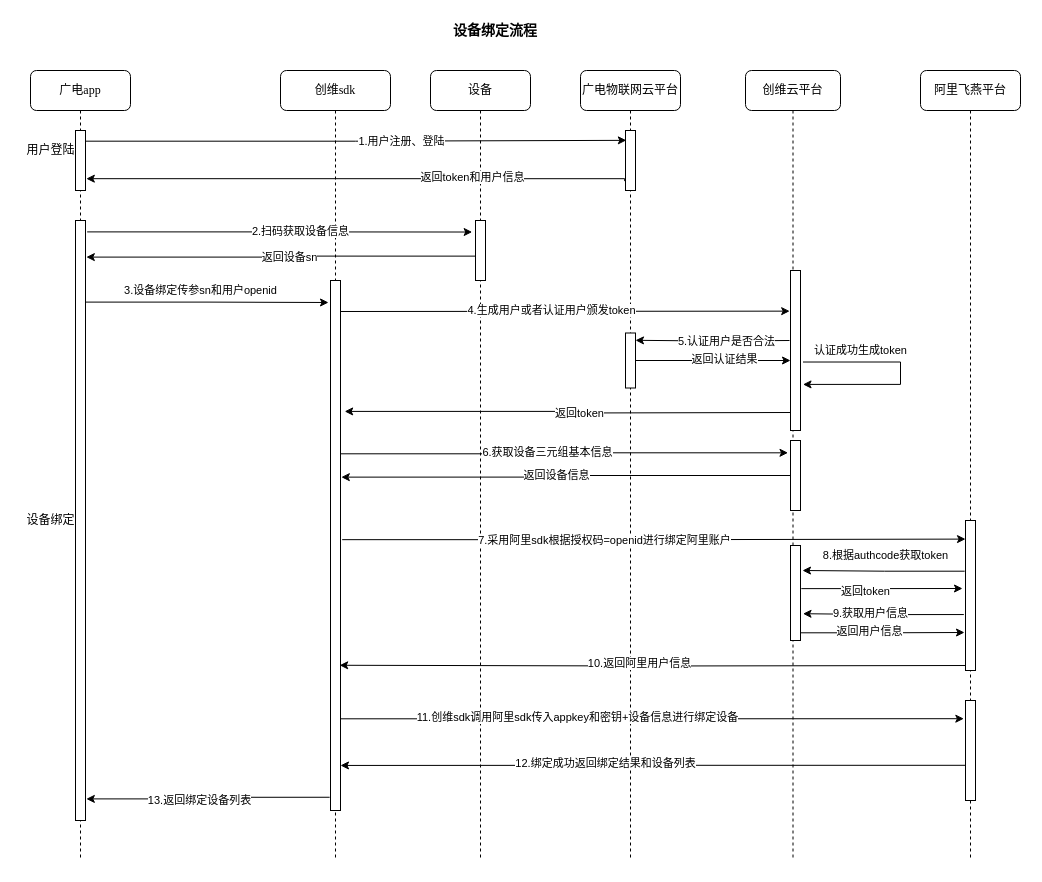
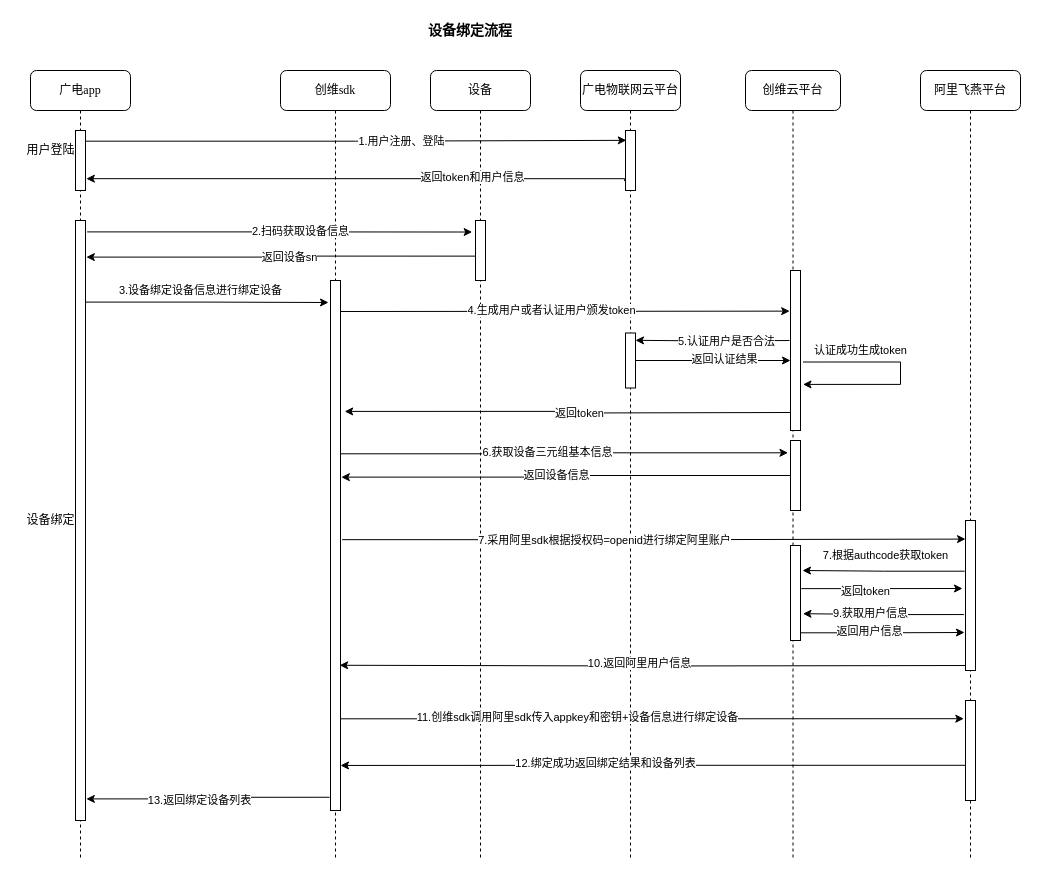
- <mxCell id="63" value="&lt;b&gt;&lt;font style=&quot;font-size: 14px&quot;&gt;设备绑定流程&lt;/font&gt;&lt;/b&gt;" style="text;html=1;strokeColor=none;fillColor=none;align=center;verticalAlign=middle;whiteSpace=wrap;rounded=0;" vertex="1" parent="1"><mxGeometry x="440" y="20" width="110" height="20" as="geometry" /></mxCell>
+ <mxCell id="63" value="&lt;b&gt;&lt;font style=&quot;font-size: 14px&quot;&gt;设备绑定流程&lt;/font&gt;&lt;/b&gt;" style="text;html=1;strokeColor=none;fillColor=none;align=center;verticalAlign=middle;whiteSpace=wrap;rounded=0;" vertex="1" parent="1"><mxGeometry x="415" y="20" width="110" height="20" as="geometry" /></mxCell>
- <mxCell id="43" value="&lt;span style=&quot;font-size: 11px ; background-color: rgb(255 , 255 , 255)&quot;&gt;3.设备绑定&lt;/span&gt;&lt;span style=&quot;font-size: 11px ; background-color: rgb(255 , 255 , 255)&quot;&gt;传参sn和用户openid&lt;/span&gt;" style="text;html=1;align=center;verticalAlign=middle;resizable=0;points=[];autosize=1;strokeColor=none;" vertex="1" parent="1"><mxGeometry x="110" y="280" width="180" height="20" as="geometry" /></mxCell>
+ <mxCell id="43" value="&lt;span style=&quot;font-size: 11px ; background-color: rgb(255 , 255 , 255)&quot;&gt;3.设备绑定&lt;/span&gt;&lt;span style=&quot;font-size: 11px ; background-color: rgb(255 , 255 , 255)&quot;&gt;设备信息进行绑定设备&lt;/span&gt;" style="text;html=1;align=center;verticalAlign=middle;resizable=0;points=[];autosize=1;strokeColor=none;" vertex="1" parent="1"><mxGeometry x="110" y="280" width="180" height="20" as="geometry" /></mxCell>
- <mxCell id="57" value="&lt;span style=&quot;font-size: 11px ; background-color: rgb(255 , 255 , 255)&quot;&gt;8.根据authcode获取token&lt;/span&gt;" style="text;html=1;align=center;verticalAlign=middle;resizable=0;points=[];autosize=1;strokeColor=none;" vertex="1" parent="1"><mxGeometry x="810" y="545" width="150" height="20" as="geometry" /></mxCell>
+ <mxCell id="57" value="&lt;span style=&quot;font-size: 11px ; background-color: rgb(255 , 255 , 255)&quot;&gt;7.根据authcode获取token&lt;/span&gt;" style="text;html=1;align=center;verticalAlign=middle;resizable=0;points=[];autosize=1;strokeColor=none;" vertex="1" parent="1"><mxGeometry x="810" y="545" width="150" height="20" as="geometry" /></mxCell>
